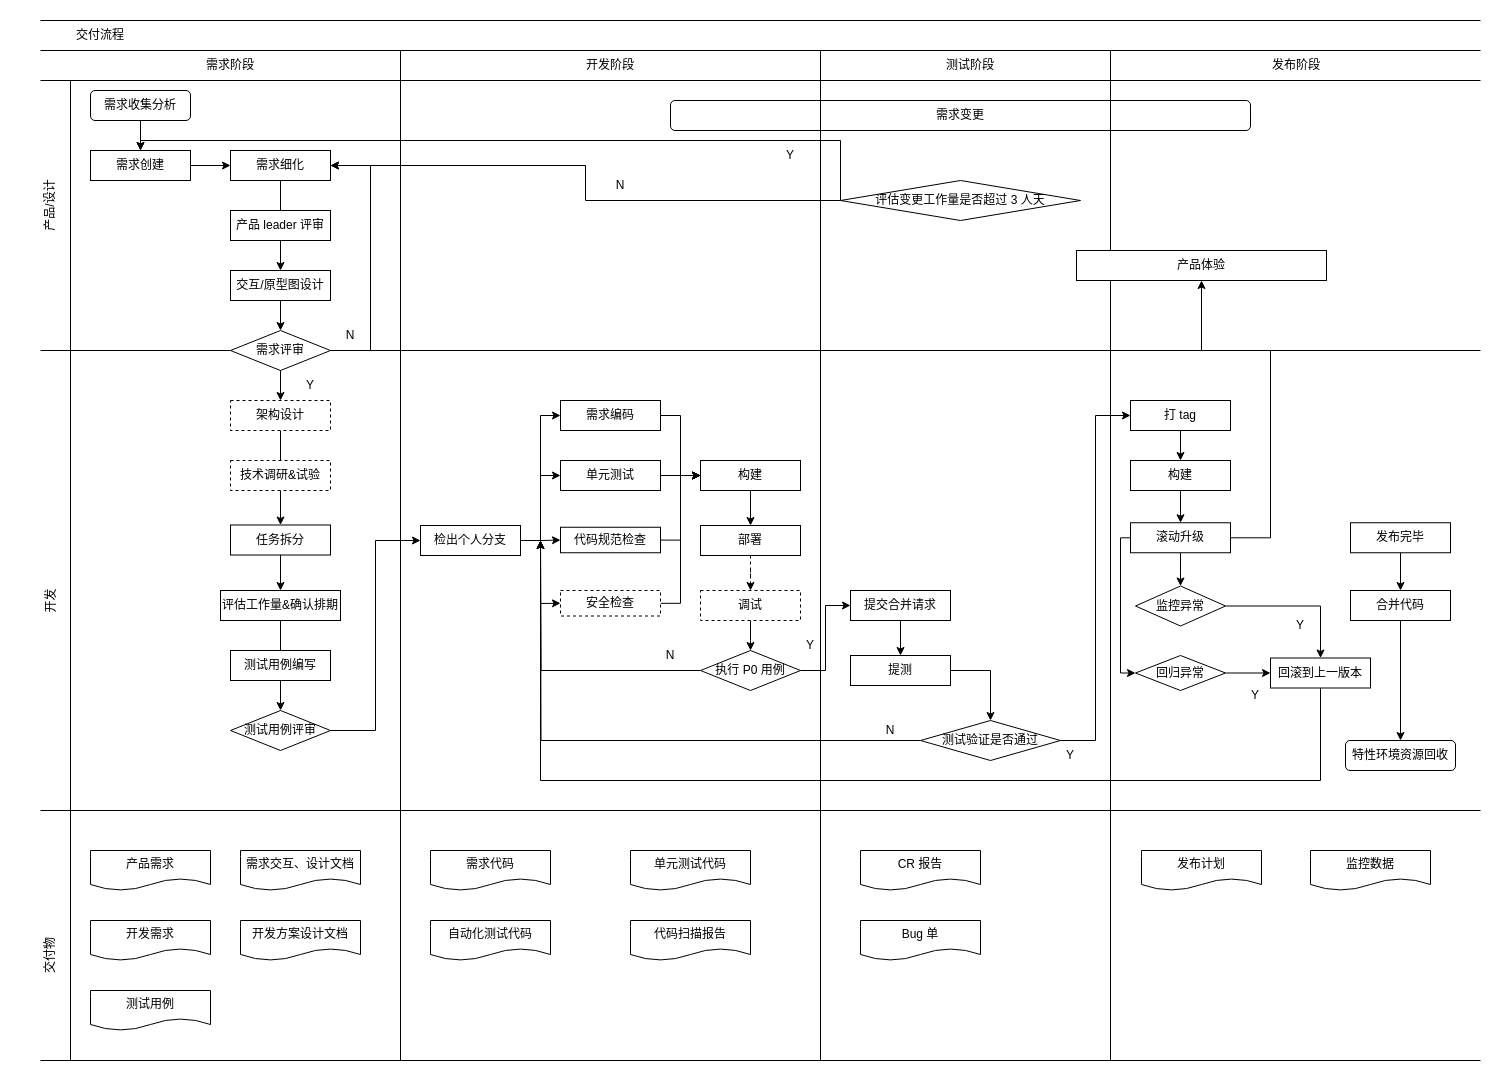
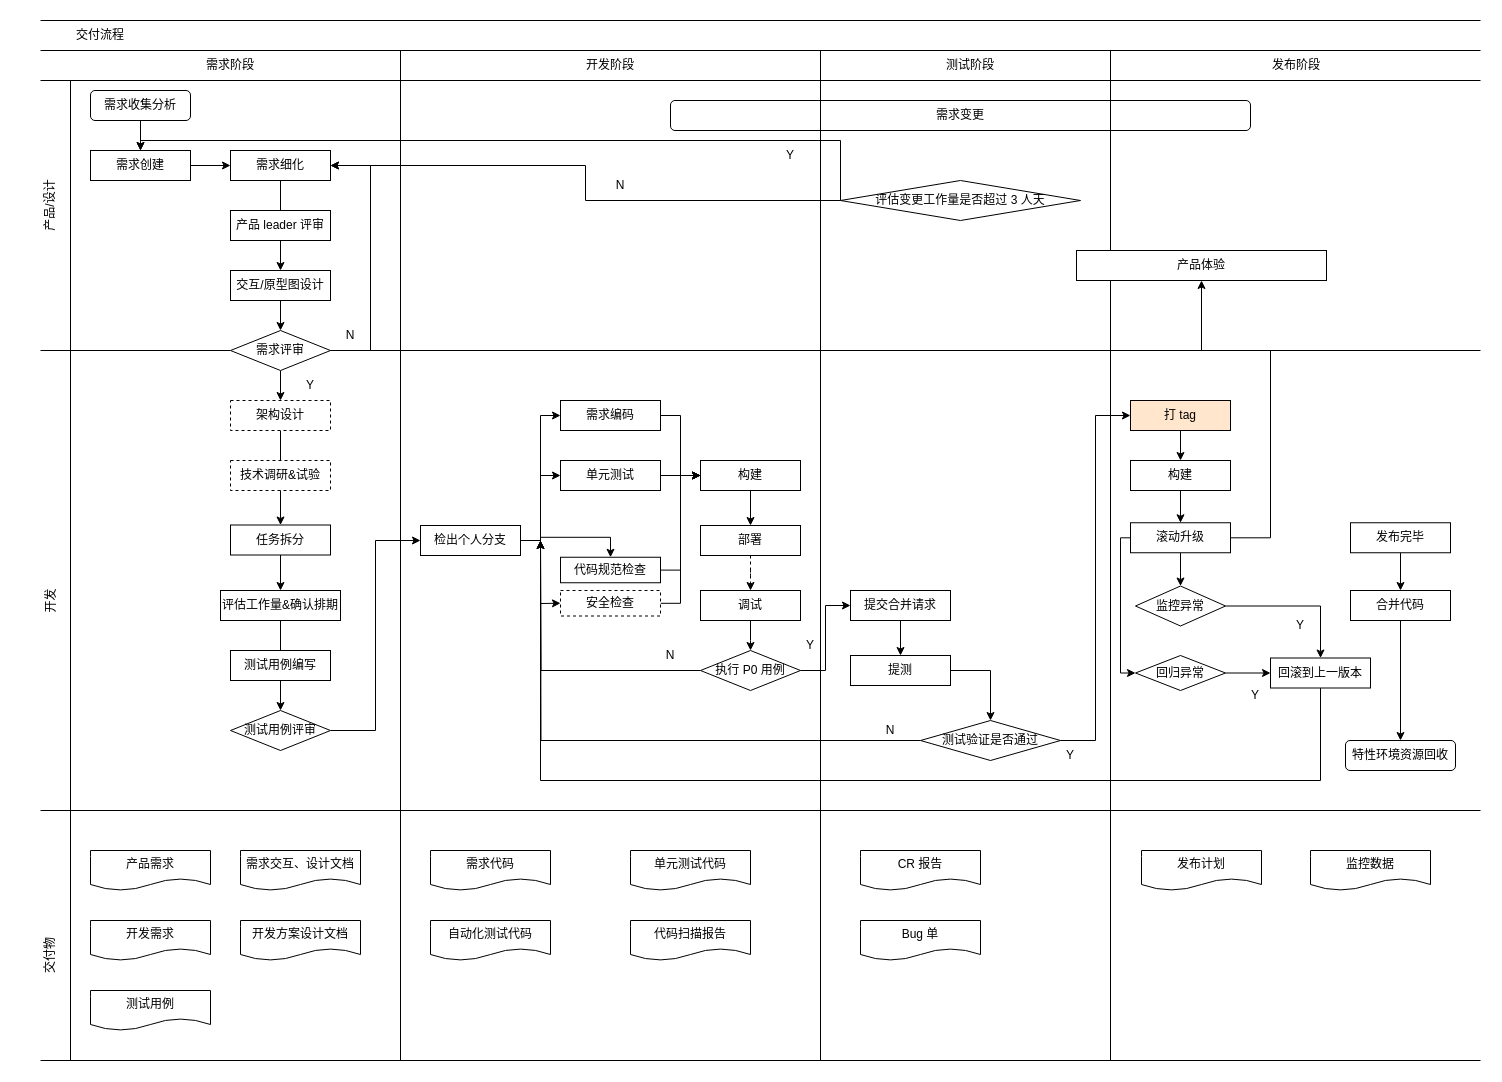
- <mxCell id="77" value="打 tag" style="rounded=0;whiteSpace=wrap;html=1;" vertex="1" parent="1"><mxGeometry x="1130" y="400" width="100" height="30" as="geometry" /></mxCell>
+ <mxCell id="77" value="打 tag" style="rounded=0;whiteSpace=wrap;html=1;fillColor=#ffe6cc;" vertex="1" parent="1"><mxGeometry x="1130" y="400" width="100" height="30" as="geometry" /></mxCell>
- <mxCell id="44" value="代码规范检查" style="rounded=0;whiteSpace=wrap;html=1;" vertex="1" parent="1"><mxGeometry x="560" y="526.75" width="100" height="25.5" as="geometry" /></mxCell>
+ <mxCell id="44" value="代码规范检查" style="rounded=0;whiteSpace=wrap;html=1;" vertex="1" parent="1"><mxGeometry x="560" y="556.75" width="100" height="25.5" as="geometry" /></mxCell>
- <mxCell id="53" value="调试" style="rounded=0;whiteSpace=wrap;html=1;dashed=1;" vertex="1" parent="1"><mxGeometry x="700" y="590" width="100" height="30" as="geometry" /></mxCell>
+ <mxCell id="53" value="调试" style="rounded=0;whiteSpace=wrap;html=1;" vertex="1" parent="1"><mxGeometry x="700" y="590" width="100" height="30" as="geometry" /></mxCell>
